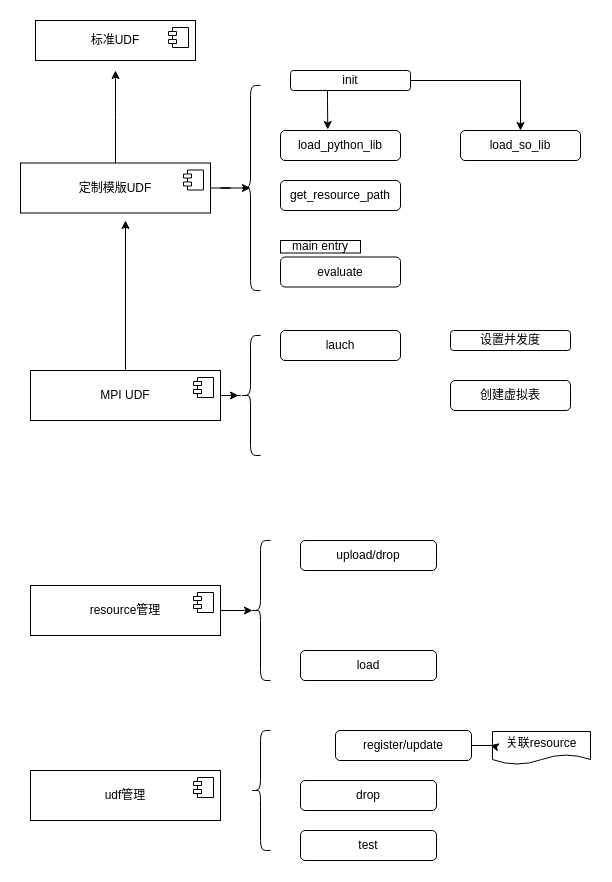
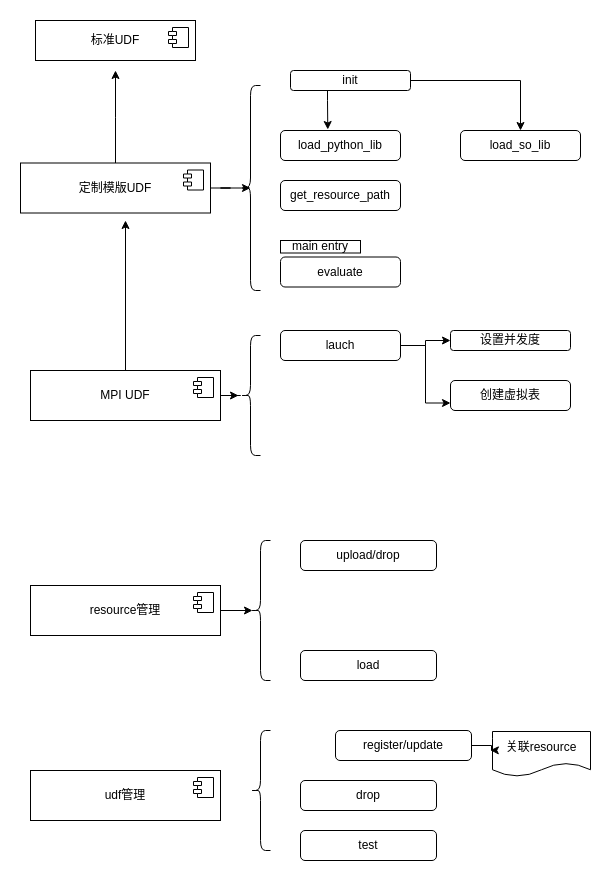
+ <mxCell id="34" style="edgeStyle=orthogonalEdgeStyle;rounded=0;orthogonalLoop=1;jettySize=auto;html=1;entryX=0;entryY=0.5;entryDx=0;entryDy=0;" edge="1" parent="1" source="36" target="37"><mxGeometry relative="1" as="geometry" /></mxCell>
+ <mxCell id="35" style="edgeStyle=orthogonalEdgeStyle;rounded=0;orthogonalLoop=1;jettySize=auto;html=1;entryX=0;entryY=0.75;entryDx=0;entryDy=0;" edge="1" parent="1" source="36" target="38"><mxGeometry relative="1" as="geometry" /></mxCell>
- <mxCell id="28" value="关联resource" style="shape=document;whiteSpace=wrap;html=1;boundedLbl=1;" vertex="1" parent="1"><mxGeometry x="492" y="731" width="98" height="33" as="geometry" /></mxCell>
+ <mxCell id="28" value="关联resource" style="shape=document;whiteSpace=wrap;html=1;boundedLbl=1;" vertex="1" parent="1"><mxGeometry x="492" y="731" width="98" height="45" as="geometry" /></mxCell>
